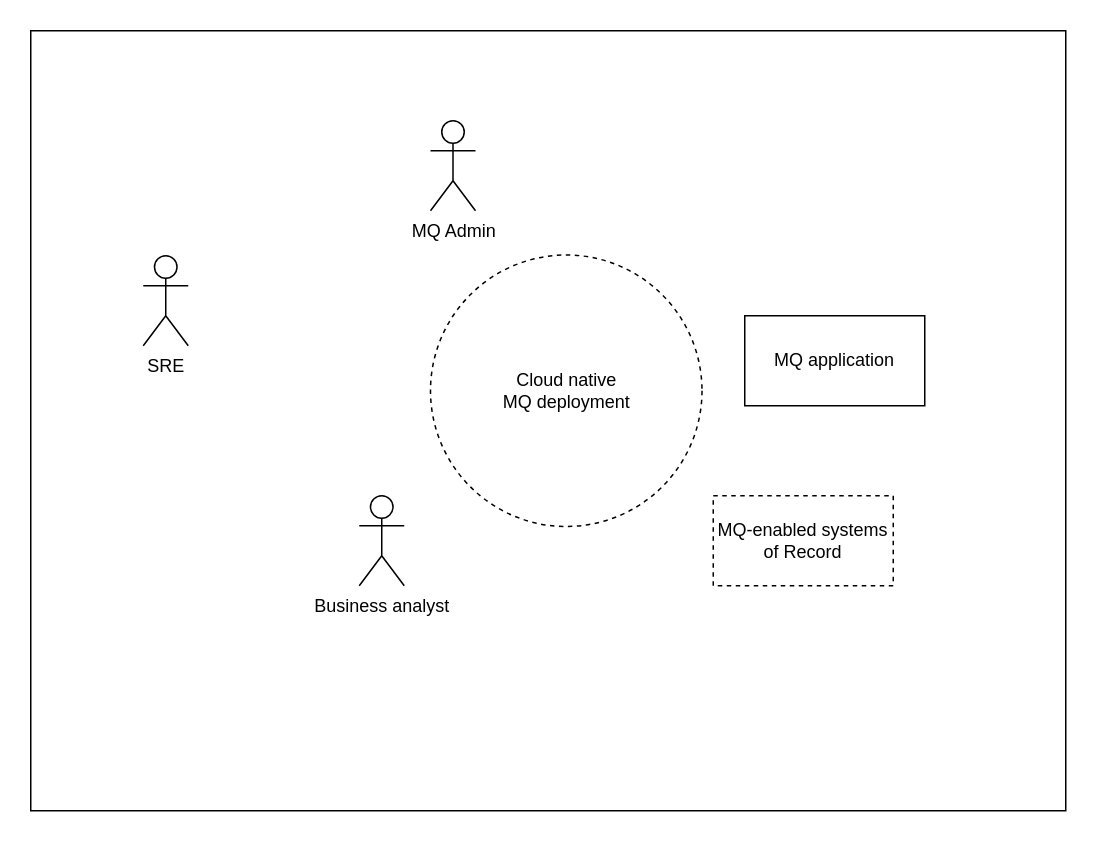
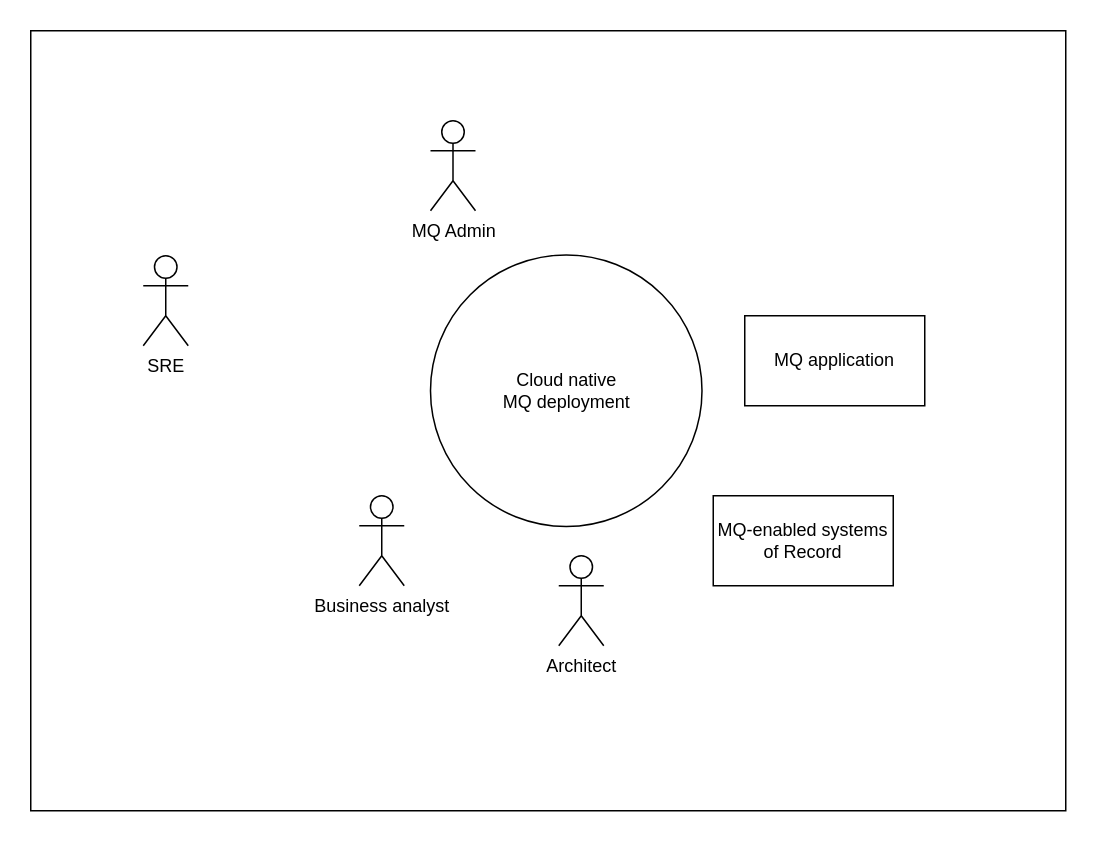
- <mxCell id="3" value="Cloud native &lt;br&gt;MQ deployment" style="ellipse;whiteSpace=wrap;html=1;aspect=fixed;dashed=1;" vertex="1" parent="1"><mxGeometry x="286.5" y="169.5" width="181" height="181" as="geometry" /></mxCell>
+ <mxCell id="3" value="Cloud native &lt;br&gt;MQ deployment" style="ellipse;whiteSpace=wrap;html=1;aspect=fixed;" vertex="1" parent="1"><mxGeometry x="286.5" y="169.5" width="181" height="181" as="geometry" /></mxCell>
- <mxCell id="9" value="MQ-enabled systems of Record" style="rounded=0;whiteSpace=wrap;html=1;dashed=1;" vertex="1" parent="1"><mxGeometry x="475" y="330" width="120" height="60" as="geometry" /></mxCell>
+ <mxCell id="9" value="MQ-enabled systems of Record" style="rounded=0;whiteSpace=wrap;html=1;" vertex="1" parent="1"><mxGeometry x="475" y="330" width="120" height="60" as="geometry" /></mxCell>
+ <mxCell id="5" value="Architect&lt;br&gt;" style="shape=umlActor;verticalLabelPosition=bottom;verticalAlign=top;html=1;outlineConnect=0;" vertex="1" parent="1"><mxGeometry x="372" y="370" width="30" height="60" as="geometry" /></mxCell>
